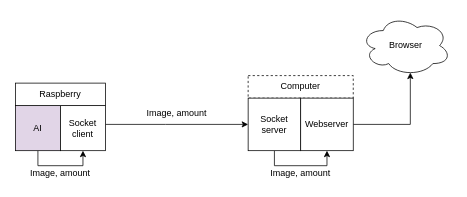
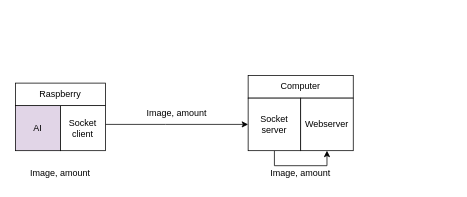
- <mxCell id="15" value="Browser" style="ellipse;shape=cloud;whiteSpace=wrap;html=1;" vertex="1" parent="1"><mxGeometry x="480" y="20" width="120" height="80" as="geometry" /></mxCell>
- <mxCell id="8" value="Computer" style="rounded=0;whiteSpace=wrap;html=1;dashed=1;" vertex="1" parent="1"><mxGeometry x="330" y="100" width="140" height="30" as="geometry" /></mxCell>
+ <mxCell id="8" value="Computer" style="rounded=0;whiteSpace=wrap;html=1;" vertex="1" parent="1"><mxGeometry x="330" y="100" width="140" height="30" as="geometry" /></mxCell>
- <mxCell id="11" style="edgeStyle=orthogonalEdgeStyle;rounded=0;orthogonalLoop=1;jettySize=auto;html=1;entryX=0.55;entryY=0.95;entryDx=0;entryDy=0;entryPerimeter=0;" edge="1" parent="1" source="12" target="15"><mxGeometry relative="1" as="geometry" /></mxCell>
- <mxCell id="2" style="edgeStyle=orthogonalEdgeStyle;rounded=0;orthogonalLoop=1;jettySize=auto;html=1;entryX=0.5;entryY=1;entryDx=0;entryDy=0;" edge="1" parent="1" source="3" target="5"><mxGeometry relative="1" as="geometry"><Array as="points"><mxPoint x="50" y="220" /><mxPoint x="110" y="220" /></Array></mxGeometry></mxCell>
